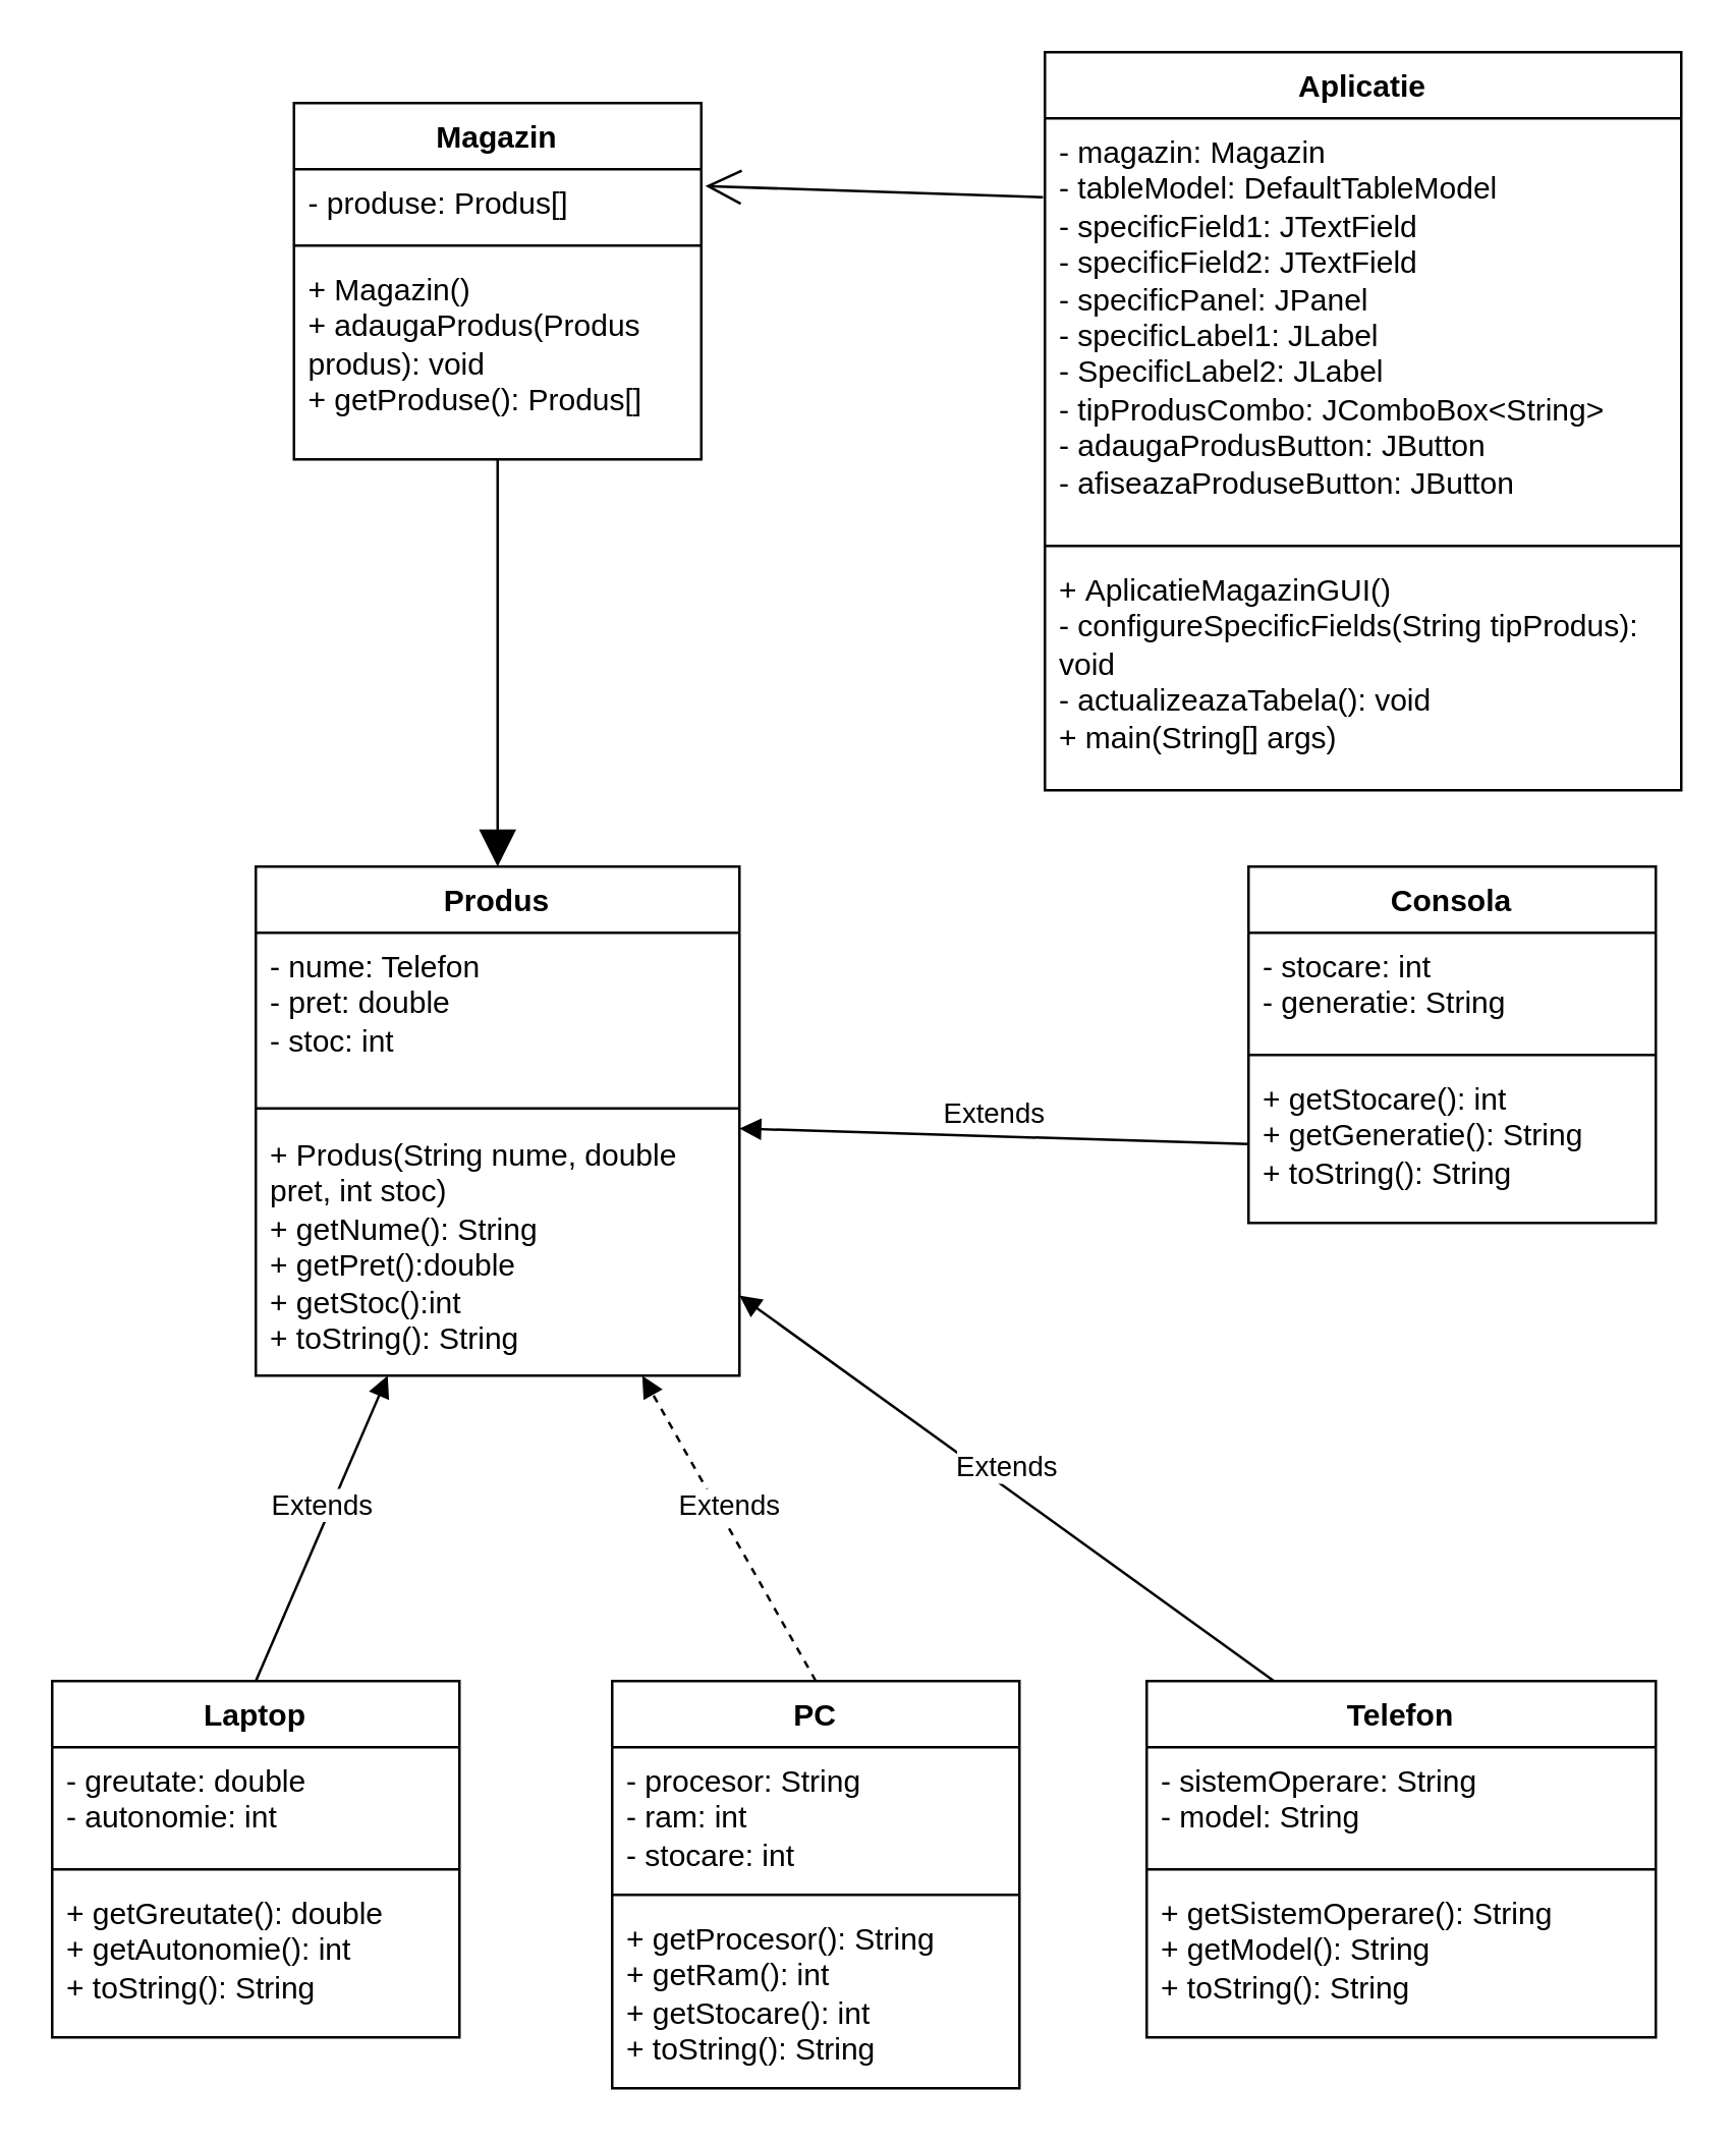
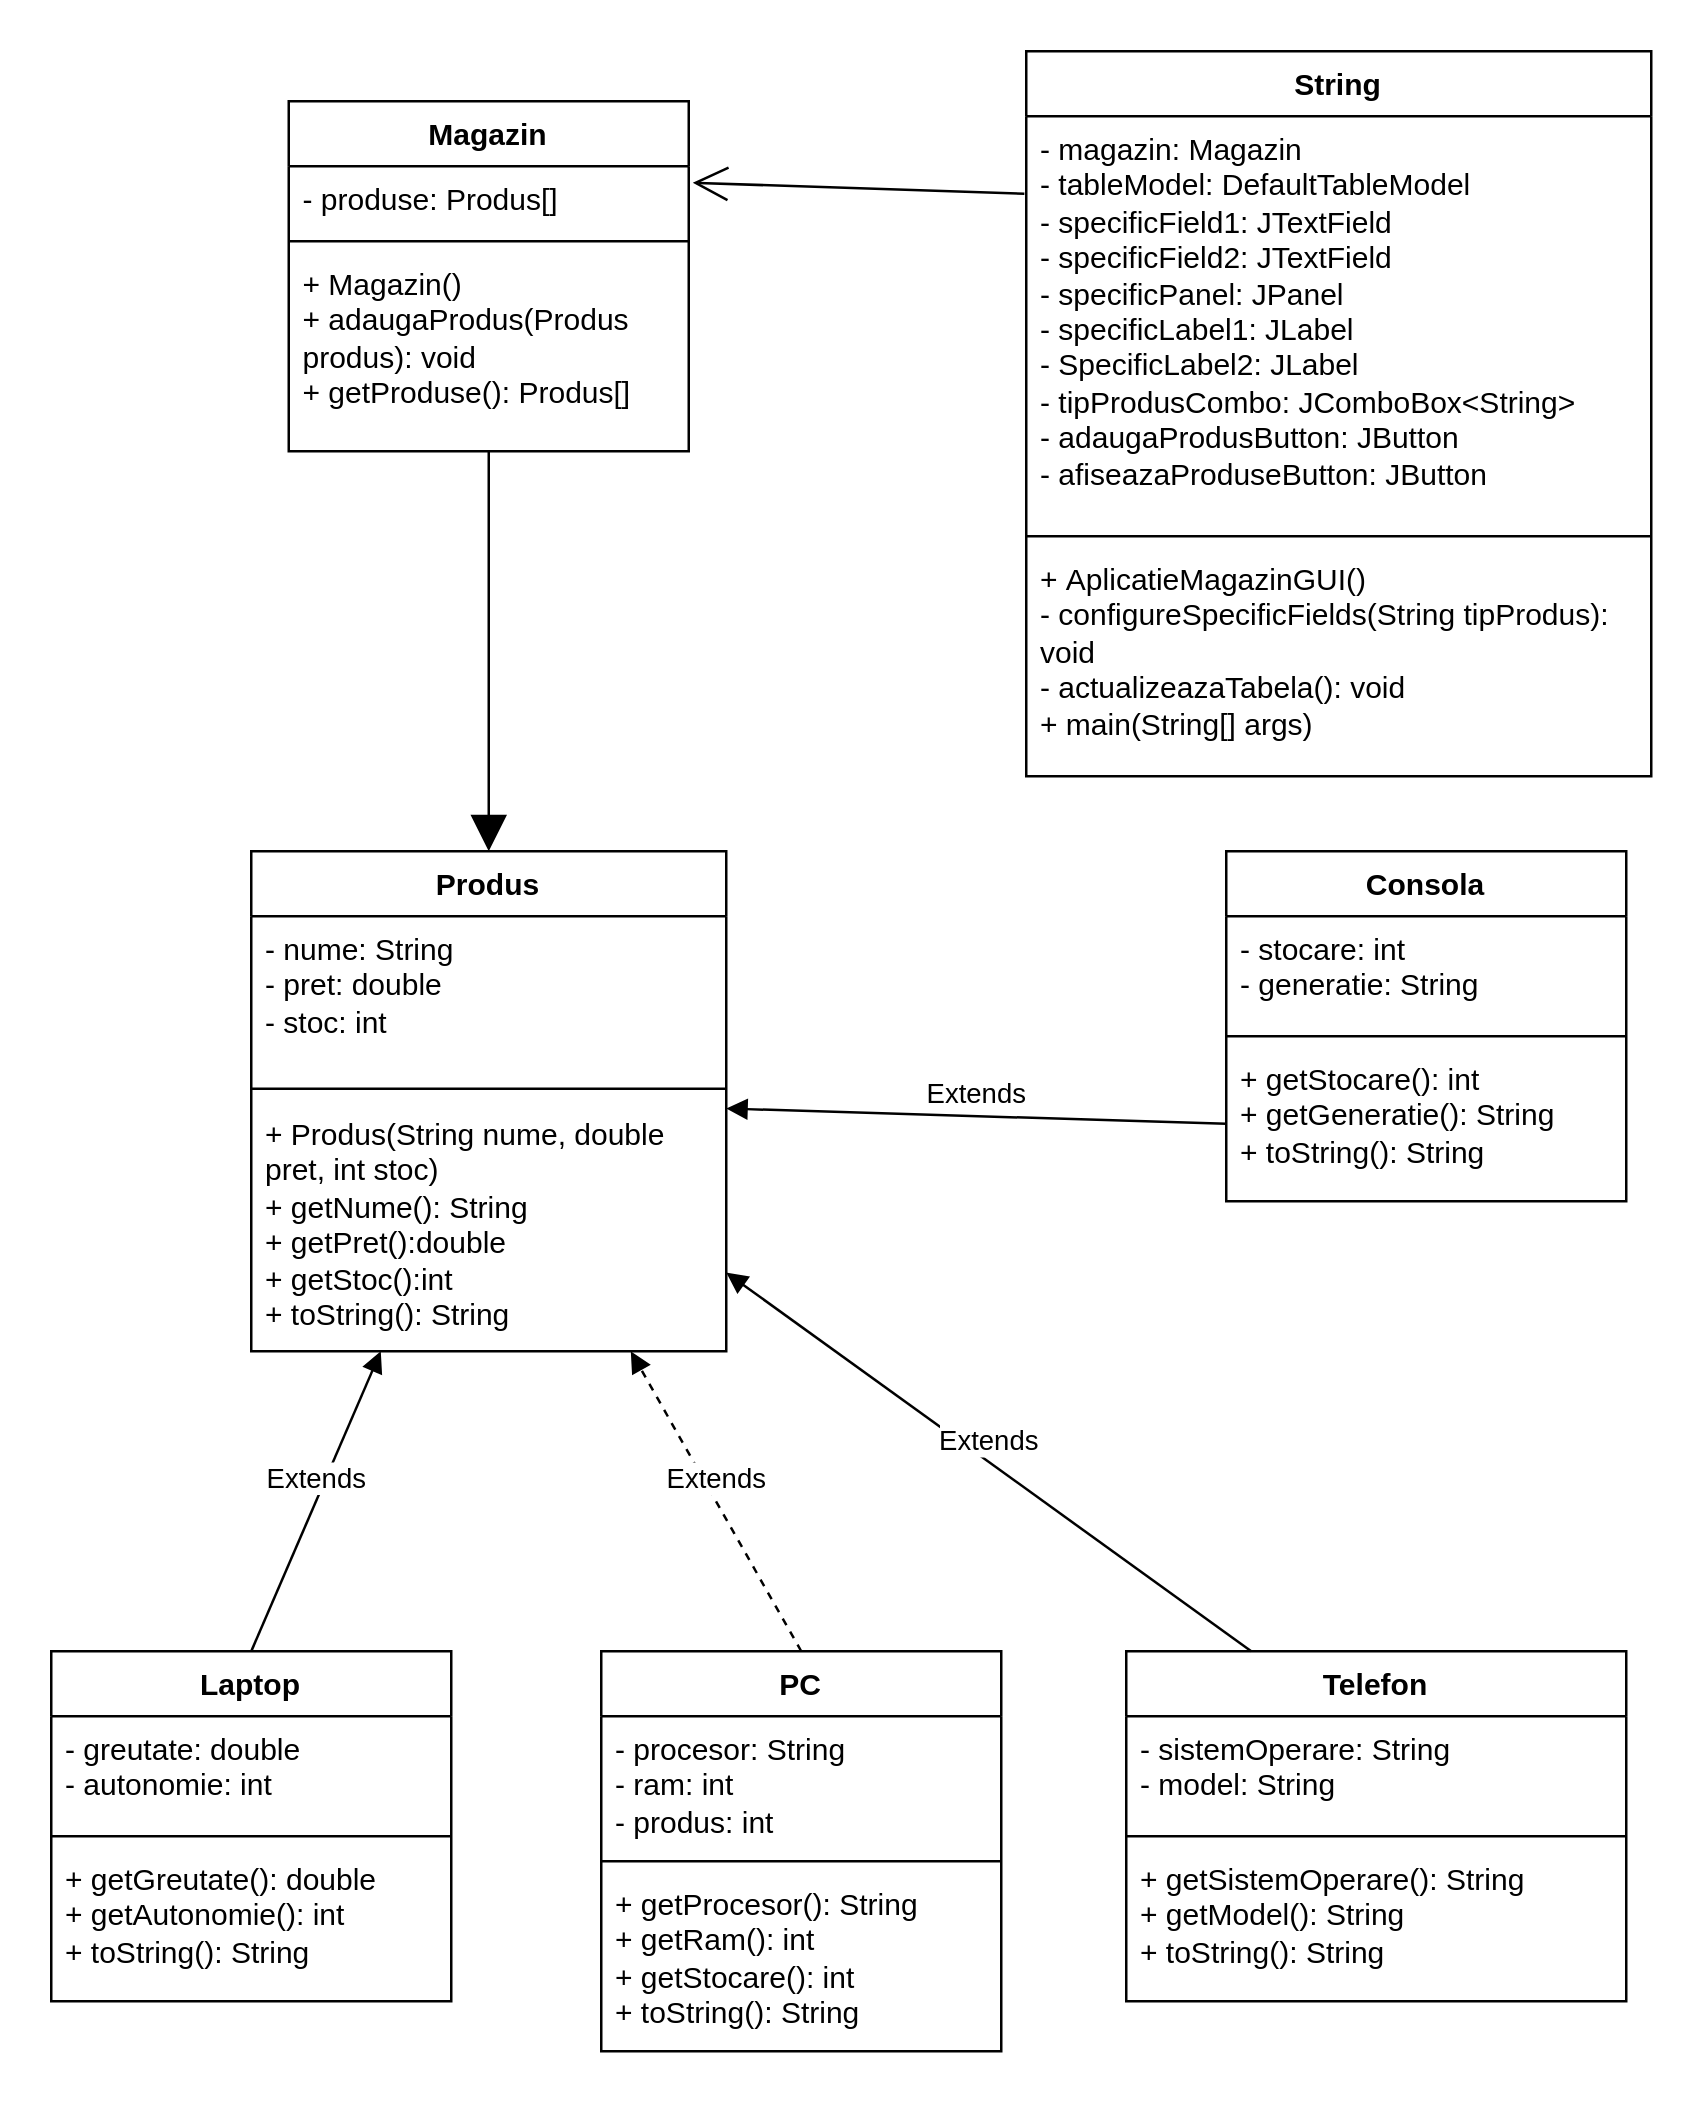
- <mxCell id="26" value="Aplicatie" style="swimlane;fontStyle=1;align=center;verticalAlign=top;childLayout=stackLayout;horizontal=1;startSize=26;horizontalStack=0;resizeParent=1;resizeParentMax=0;resizeLast=0;collapsible=1;marginBottom=0;whiteSpace=wrap;html=1;" parent="1" vertex="1"><mxGeometry x="410" y="20" width="250" height="290" as="geometry" /></mxCell>
+ <mxCell id="26" value="String" style="swimlane;fontStyle=1;align=center;verticalAlign=top;childLayout=stackLayout;horizontal=1;startSize=26;horizontalStack=0;resizeParent=1;resizeParentMax=0;resizeLast=0;collapsible=1;marginBottom=0;whiteSpace=wrap;html=1;" parent="1" vertex="1"><mxGeometry x="410" y="20" width="250" height="290" as="geometry" /></mxCell>
- <mxCell id="3" value="- nume: Telefon&lt;div&gt;- pret: double&lt;/div&gt;&lt;div&gt;- stoc: int&lt;/div&gt;" style="text;strokeColor=none;fillColor=none;align=left;verticalAlign=top;spacingLeft=4;spacingRight=4;overflow=hidden;rotatable=0;points=[[0,0.5],[1,0.5]];portConstraint=eastwest;whiteSpace=wrap;html=1;" parent="2" vertex="1"><mxGeometry y="26" width="190" height="64" as="geometry" /></mxCell>
+ <mxCell id="3" value="- nume: String&lt;div&gt;- pret: double&lt;/div&gt;&lt;div&gt;- stoc: int&lt;/div&gt;" style="text;strokeColor=none;fillColor=none;align=left;verticalAlign=top;spacingLeft=4;spacingRight=4;overflow=hidden;rotatable=0;points=[[0,0.5],[1,0.5]];portConstraint=eastwest;whiteSpace=wrap;html=1;" parent="2" vertex="1"><mxGeometry y="26" width="190" height="64" as="geometry" /></mxCell>
- <mxCell id="15" value="-&amp;nbsp;procesor: String&lt;div&gt;-&amp;nbsp;ram: int&lt;/div&gt;&lt;div&gt;- stocare: int&lt;/div&gt;" style="text;strokeColor=none;fillColor=none;align=left;verticalAlign=top;spacingLeft=4;spacingRight=4;overflow=hidden;rotatable=0;points=[[0,0.5],[1,0.5]];portConstraint=eastwest;whiteSpace=wrap;html=1;" parent="14" vertex="1"><mxGeometry y="26" width="160" height="54" as="geometry" /></mxCell>
+ <mxCell id="15" value="-&amp;nbsp;procesor: String&lt;div&gt;-&amp;nbsp;ram: int&lt;/div&gt;&lt;div&gt;- produs: int&lt;/div&gt;" style="text;strokeColor=none;fillColor=none;align=left;verticalAlign=top;spacingLeft=4;spacingRight=4;overflow=hidden;rotatable=0;points=[[0,0.5],[1,0.5]];portConstraint=eastwest;whiteSpace=wrap;html=1;" parent="14" vertex="1"><mxGeometry y="26" width="160" height="54" as="geometry" /></mxCell>
